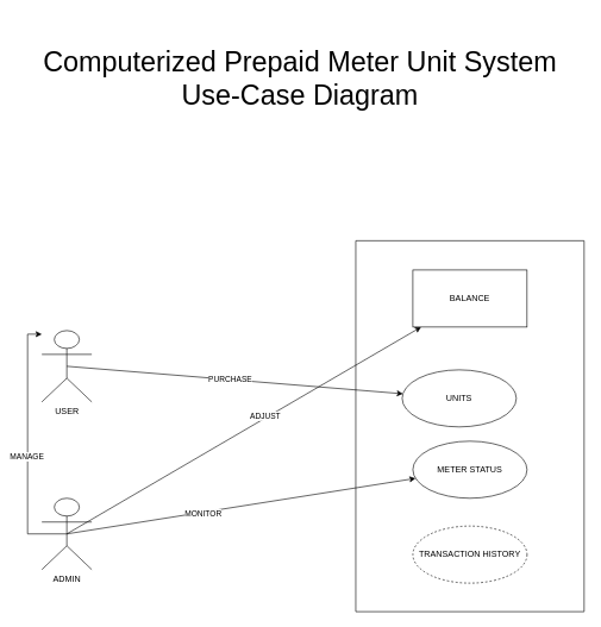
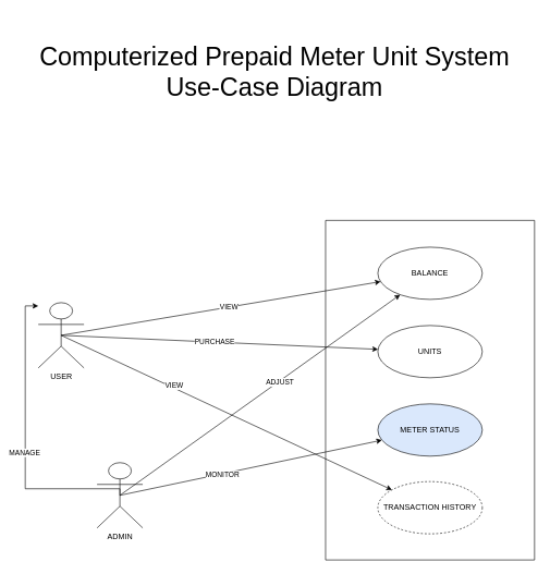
- <mxCell id="17" value="BALANCE" style="whiteSpace=wrap;html=1;rounded=0;" vertex="1" parent="16"><mxGeometry x="80" y="41" width="160" height="80" as="geometry" /></mxCell>
+ <mxCell id="17" value="BALANCE" style="ellipse;whiteSpace=wrap;html=1;" vertex="1" parent="16"><mxGeometry x="80" y="41" width="160" height="80" as="geometry" /></mxCell>
+ <mxCell id="4" style="rounded=0;orthogonalLoop=1;jettySize=auto;html=1;exitX=0.5;exitY=0.5;exitDx=0;exitDy=0;exitPerimeter=0;" edge="1" parent="1" source="8" target="17"><mxGeometry relative="1" as="geometry" /></mxCell>
+ <mxCell id="5" value="VIEW" style="edgeLabel;html=1;align=center;verticalAlign=middle;resizable=0;points=[];" vertex="1" connectable="0" parent="4"><mxGeometry x="0.047" relative="1" as="geometry"><mxPoint as="offset" /></mxGeometry></mxCell>
- <mxCell id="18" value="UNITS" style="ellipse;whiteSpace=wrap;html=1;" vertex="1" parent="16"><mxGeometry x="65" y="181" width="160" height="80" as="geometry" /></mxCell>
+ <mxCell id="18" value="UNITS" style="ellipse;whiteSpace=wrap;html=1;" vertex="1" parent="16"><mxGeometry x="80" y="161" width="160" height="80" as="geometry" /></mxCell>
+ <mxCell id="6" style="rounded=0;orthogonalLoop=1;jettySize=auto;html=1;exitX=0.5;exitY=0.5;exitDx=0;exitDy=0;exitPerimeter=0;" edge="1" parent="1" source="8" target="20"><mxGeometry relative="1" as="geometry" /></mxCell>
+ <mxCell id="7" value="VIEW" style="edgeLabel;html=1;align=center;verticalAlign=middle;resizable=0;points=[];" vertex="1" connectable="0" parent="6"><mxGeometry x="0.023" y="-3" relative="1" as="geometry"><mxPoint x="-85" y="-47" as="offset" /></mxGeometry></mxCell>
- <mxCell id="19" value="METER STATUS" style="ellipse;whiteSpace=wrap;html=1;" vertex="1" parent="16"><mxGeometry x="80" y="281" width="160" height="80" as="geometry" /></mxCell>
+ <mxCell id="19" value="METER STATUS" style="ellipse;whiteSpace=wrap;html=1;fillColor=#dae8fc;" vertex="1" parent="16"><mxGeometry x="80" y="281" width="160" height="80" as="geometry" /></mxCell>
- <mxCell id="15" value="ADMIN" style="shape=umlActor;verticalLabelPosition=bottom;verticalAlign=top;html=1;outlineConnect=0;" vertex="1" parent="1"><mxGeometry x="58" y="698" width="70" height="100" as="geometry" /></mxCell>
+ <mxCell id="15" value="ADMIN" style="shape=umlActor;verticalLabelPosition=bottom;verticalAlign=top;html=1;outlineConnect=0;" vertex="1" parent="1"><mxGeometry x="148" y="708" width="70" height="100" as="geometry" /></mxCell>
